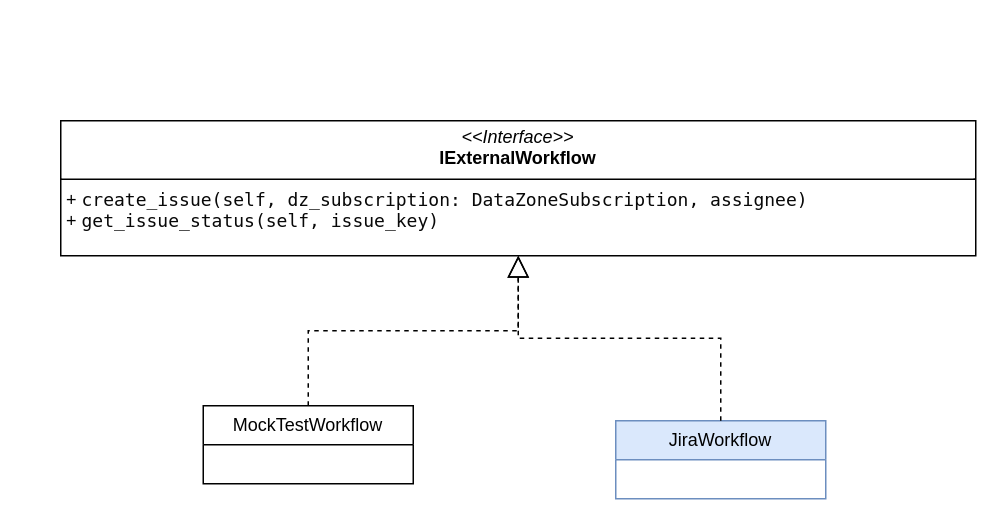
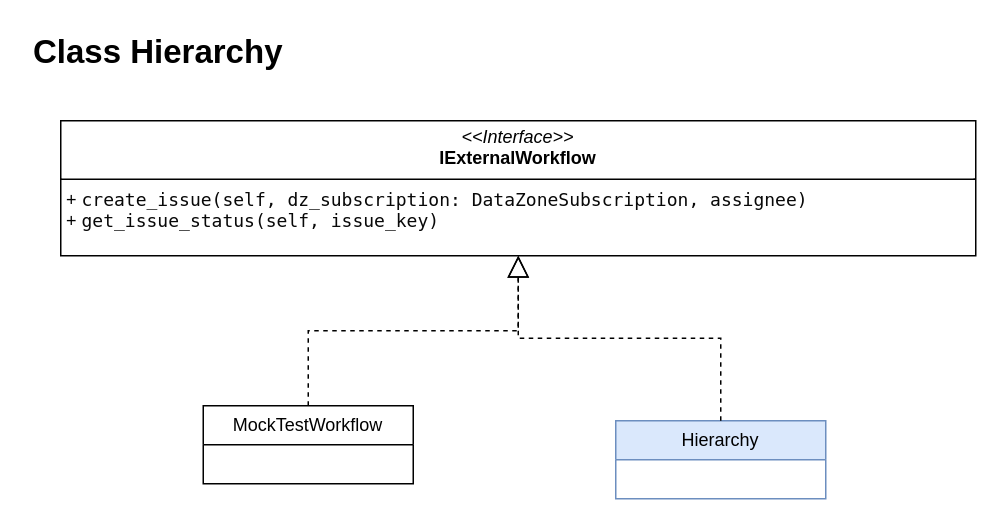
+ <mxCell id="2" value="Class Hierarchy" style="text;html=1;align=left;verticalAlign=middle;whiteSpace=wrap;rounded=0;fontStyle=1;fontSize=22;" parent="1" vertex="1"><mxGeometry x="20" y="20" width="460" height="30" as="geometry" /></mxCell>
- <mxCell id="6" value="JiraWorkflow" style="swimlane;fontStyle=0;childLayout=stackLayout;horizontal=1;startSize=26;fillColor=#dae8fc;horizontalStack=0;resizeParent=1;resizeParentMax=0;resizeLast=0;collapsible=1;marginBottom=0;whiteSpace=wrap;html=1;strokeColor=#6c8ebf;" parent="1" vertex="1"><mxGeometry x="410" y="280" width="140" height="52" as="geometry" /></mxCell>
+ <mxCell id="6" value="Hierarchy" style="swimlane;fontStyle=0;childLayout=stackLayout;horizontal=1;startSize=26;fillColor=#dae8fc;horizontalStack=0;resizeParent=1;resizeParentMax=0;resizeLast=0;collapsible=1;marginBottom=0;whiteSpace=wrap;html=1;strokeColor=#6c8ebf;" parent="1" vertex="1"><mxGeometry x="410" y="280" width="140" height="52" as="geometry" /></mxCell>
